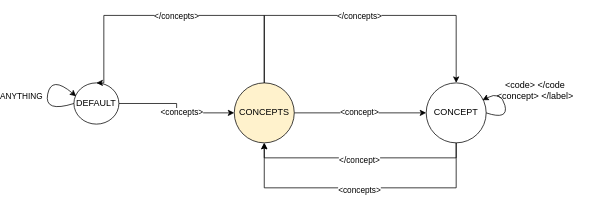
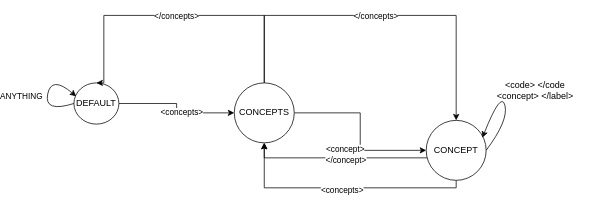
- <mxCell id="11" value="&lt;div&gt;CONCEPTS&lt;/div&gt;" style="ellipse;whiteSpace=wrap;html=1;aspect=fixed;fillColor=#fff2cc;" vertex="1" parent="1"><mxGeometry x="274" y="110" width="80" height="80" as="geometry" /></mxCell>
+ <mxCell id="11" value="&lt;div&gt;CONCEPTS&lt;/div&gt;" style="ellipse;whiteSpace=wrap;html=1;aspect=fixed;" vertex="1" parent="1"><mxGeometry x="274" y="110" width="80" height="80" as="geometry" /></mxCell>
- <mxCell id="16" value="&lt;div&gt;CONCEPT&lt;/div&gt;" style="ellipse;whiteSpace=wrap;html=1;aspect=fixed;" vertex="1" parent="1"><mxGeometry x="530" y="110" width="80" height="80" as="geometry" /></mxCell>
+ <mxCell id="16" value="&lt;div&gt;CONCEPT&lt;/div&gt;" style="ellipse;whiteSpace=wrap;html=1;aspect=fixed;" vertex="1" parent="1"><mxGeometry x="530" y="160" width="80" height="80" as="geometry" /></mxCell>
